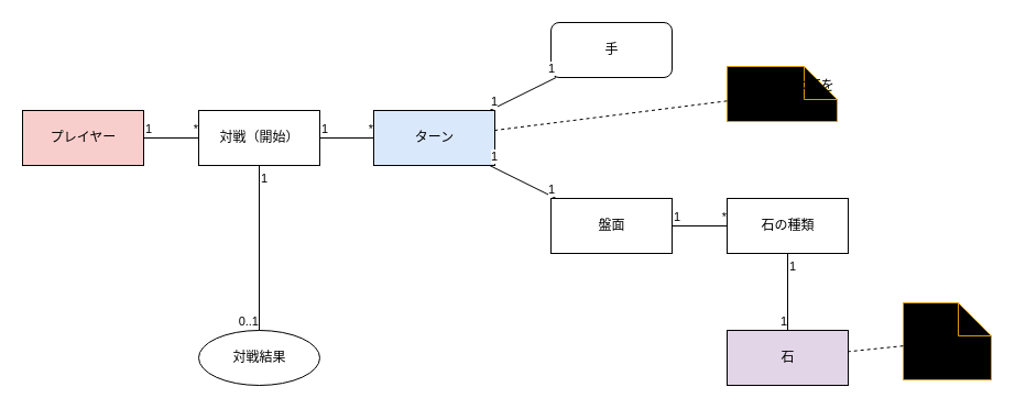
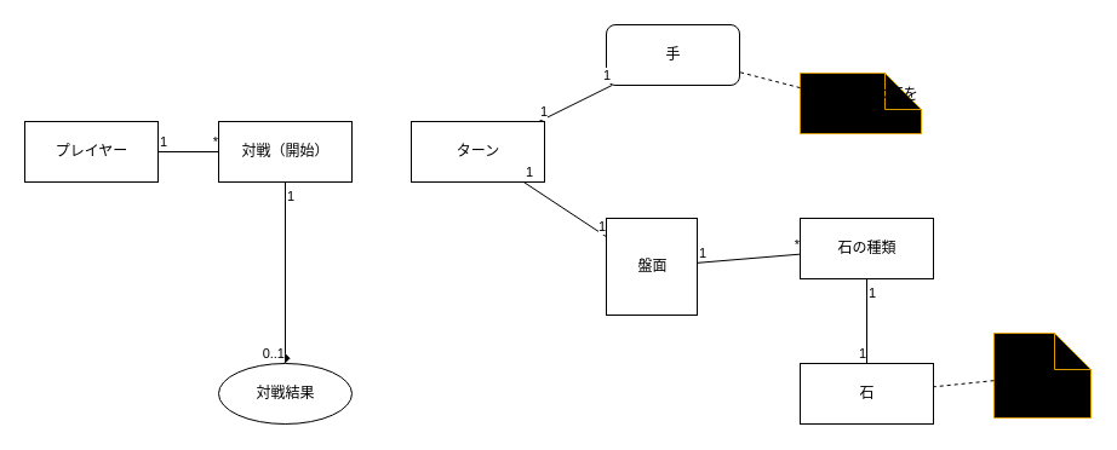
- <mxCell id="31" value="" style="endArrow=none;dashed=1;html=1;" parent="1" source="30" target="12" edge="1"><mxGeometry width="50" height="50" relative="1" as="geometry"><mxPoint x="60" y="120" as="sourcePoint" /><mxPoint x="750" y="83" as="targetPoint" /></mxGeometry></mxCell>
+ <mxCell id="31" value="" style="endArrow=none;dashed=1;html=1;" parent="1" source="30" target="26" edge="1"><mxGeometry width="50" height="50" relative="1" as="geometry"><mxPoint x="60" y="120" as="sourcePoint" /><mxPoint x="750" y="83" as="targetPoint" /></mxGeometry></mxCell>
- <mxCell id="6" value="プレイヤー" style="html=1;fillColor=#f8cecc;" parent="1" vertex="1"><mxGeometry x="20" y="100" width="110" height="50" as="geometry" /></mxCell>
+ <mxCell id="6" value="プレイヤー" style="html=1;" parent="1" vertex="1"><mxGeometry x="20" y="100" width="110" height="50" as="geometry" /></mxCell>
- <mxCell id="13" value="" style="endArrow=none;html=1;edgeStyle=orthogonalEdgeStyle;" parent="1" source="2" target="12" edge="1"><mxGeometry relative="1" as="geometry"><mxPoint x="140" y="135" as="sourcePoint" /><mxPoint x="230" y="135" as="targetPoint" /></mxGeometry></mxCell>
- <mxCell id="14" value="1" style="edgeLabel;resizable=0;html=1;align=left;verticalAlign=bottom;" parent="13" connectable="0" vertex="1"><mxGeometry x="-1" relative="1" as="geometry" /></mxCell>
- <mxCell id="15" value="*" style="edgeLabel;resizable=0;html=1;align=right;verticalAlign=bottom;" parent="13" connectable="0" vertex="1"><mxGeometry x="1" relative="1" as="geometry" /></mxCell>
- <mxCell id="12" value="ターン" style="html=1;fillColor=#dae8fc;" parent="1" vertex="1"><mxGeometry x="339" y="100" width="110" height="50" as="geometry" /></mxCell>
+ <mxCell id="12" value="ターン" style="html=1;" parent="1" vertex="1"><mxGeometry x="339" y="100" width="110" height="50" as="geometry" /></mxCell>
- <mxCell id="3" value="盤面" style="html=1;" parent="1" vertex="1"><mxGeometry x="500" y="180" width="110" height="50" as="geometry" /></mxCell>
+ <mxCell id="3" value="盤面" style="html=1;" parent="1" vertex="1"><mxGeometry x="500" y="180" width="75" height="80" as="geometry" /></mxCell>
- <mxCell id="32" value="" style="endArrow=none;html=1;" parent="1" source="2" target="5" edge="1"><mxGeometry relative="1" as="geometry"><mxPoint x="725" y="240" as="sourcePoint" /><mxPoint x="725" y="310" as="targetPoint" /></mxGeometry></mxCell>
+ <mxCell id="32" value="" style="endArrow=diamond;html=1;" parent="1" source="2" target="5" edge="1"><mxGeometry relative="1" as="geometry"><mxPoint x="725" y="240" as="sourcePoint" /><mxPoint x="725" y="310" as="targetPoint" /></mxGeometry></mxCell>
- <mxCell id="4" value="石" style="html=1;fillColor=#e1d5e7;" parent="1" vertex="1"><mxGeometry x="660" y="300" width="110" height="50" as="geometry" /></mxCell>
+ <mxCell id="4" value="石" style="html=1;" parent="1" vertex="1"><mxGeometry x="660" y="300" width="110" height="50" as="geometry" /></mxCell>
